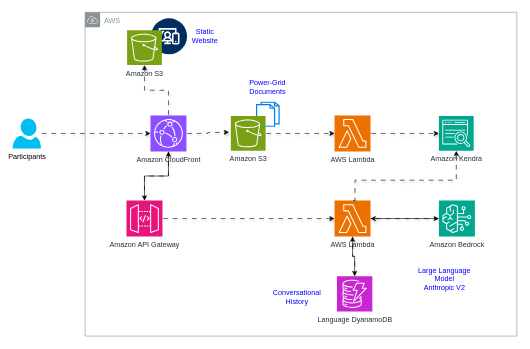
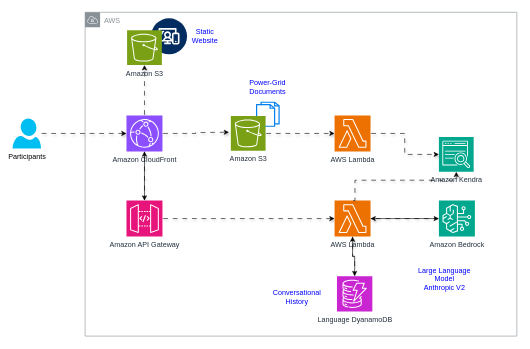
- <mxCell id="7" value="Amazon CloudFront" style="sketch=0;points=[[0,0,0],[0.25,0,0],[0.5,0,0],[0.75,0,0],[1,0,0],[0,1,0],[0.25,1,0],[0.5,1,0],[0.75,1,0],[1,1,0],[0,0.25,0],[0,0.5,0],[0,0.75,0],[1,0.25,0],[1,0.5,0],[1,0.75,0]];outlineConnect=0;fontColor=#232F3E;fillColor=#8C4FFF;strokeColor=#ffffff;dashed=0;verticalLabelPosition=bottom;verticalAlign=top;align=center;html=1;fontSize=12;fontStyle=0;aspect=fixed;shape=mxgraph.aws4.resourceIcon;resIcon=mxgraph.aws4.cloudfront;" vertex="1" parent="1"><mxGeometry x="250" y="192" width="60" height="60" as="geometry" /></mxCell>
+ <mxCell id="7" value="Amazon CloudFront" style="sketch=0;points=[[0,0,0],[0.25,0,0],[0.5,0,0],[0.75,0,0],[1,0,0],[0,1,0],[0.25,1,0],[0.5,1,0],[0.75,1,0],[1,1,0],[0,0.25,0],[0,0.5,0],[0,0.75,0],[1,0.25,0],[1,0.5,0],[1,0.75,0]];outlineConnect=0;fontColor=#232F3E;fillColor=#8C4FFF;strokeColor=#ffffff;dashed=0;verticalLabelPosition=bottom;verticalAlign=top;align=center;html=1;fontSize=12;fontStyle=0;aspect=fixed;shape=mxgraph.aws4.resourceIcon;resIcon=mxgraph.aws4.cloudfront;" vertex="1" parent="1"><mxGeometry x="210" y="192" width="60" height="60" as="geometry" /></mxCell>
- <mxCell id="15" value="Amazon Kendra" style="sketch=0;points=[[0,0,0],[0.25,0,0],[0.5,0,0],[0.75,0,0],[1,0,0],[0,1,0],[0.25,1,0],[0.5,1,0],[0.75,1,0],[1,1,0],[0,0.25,0],[0,0.5,0],[0,0.75,0],[1,0.25,0],[1,0.5,0],[1,0.75,0]];outlineConnect=0;fontColor=#232F3E;fillColor=#01A88D;strokeColor=#ffffff;dashed=0;verticalLabelPosition=bottom;verticalAlign=top;align=center;html=1;fontSize=12;fontStyle=0;aspect=fixed;shape=mxgraph.aws4.resourceIcon;resIcon=mxgraph.aws4.kendra;" vertex="1" parent="1"><mxGeometry x="731" y="193" width="58" height="58" as="geometry" /></mxCell>
+ <mxCell id="15" value="Amazon Kendra" style="sketch=0;points=[[0,0,0],[0.25,0,0],[0.5,0,0],[0.75,0,0],[1,0,0],[0,1,0],[0.25,1,0],[0.5,1,0],[0.75,1,0],[1,1,0],[0,0.25,0],[0,0.5,0],[0,0.75,0],[1,0.25,0],[1,0.5,0],[1,0.75,0]];outlineConnect=0;fontColor=#232F3E;fillColor=#01A88D;strokeColor=#ffffff;dashed=0;verticalLabelPosition=bottom;verticalAlign=top;align=center;html=1;fontSize=12;fontStyle=0;aspect=fixed;shape=mxgraph.aws4.resourceIcon;resIcon=mxgraph.aws4.kendra;" vertex="1" parent="1"><mxGeometry x="731" y="228" width="58" height="58" as="geometry" /></mxCell>
